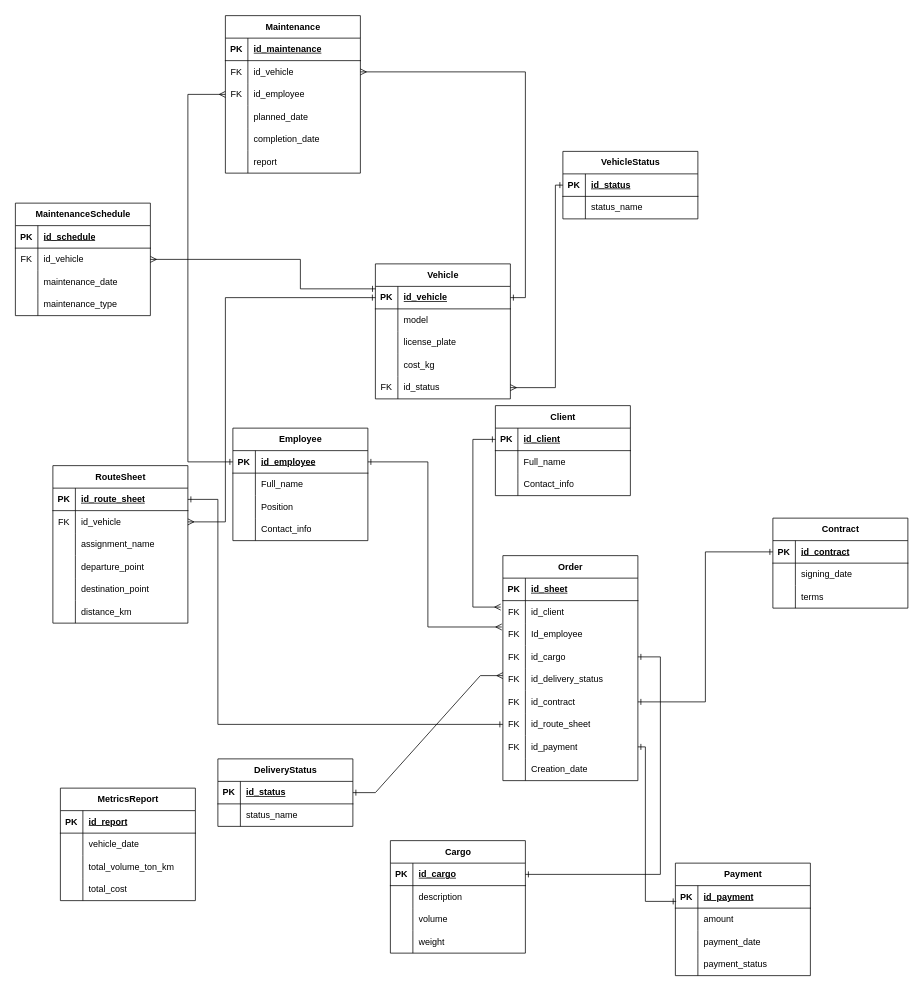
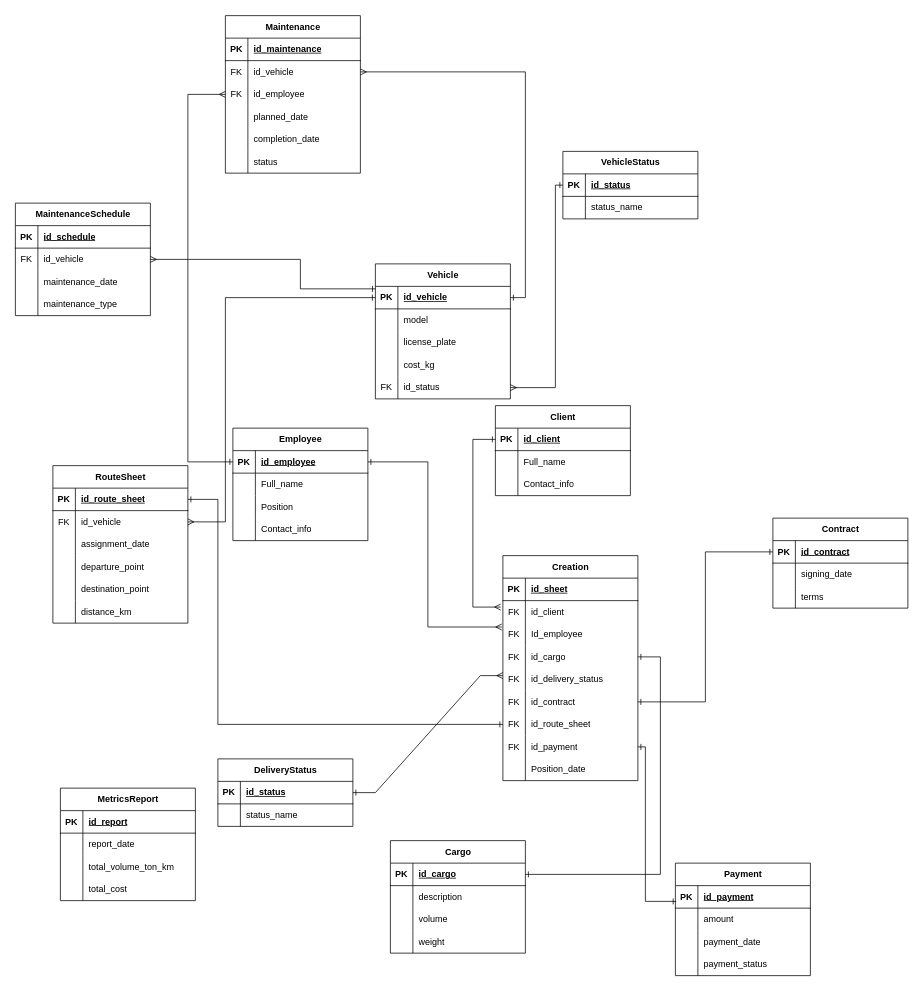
- <mxCell id="127" value="report" style="shape=partialRectangle;connectable=0;fillColor=none;top=0;left=0;bottom=0;right=0;align=left;spacingLeft=6;overflow=hidden;whiteSpace=wrap;html=1;" vertex="1" parent="125"><mxGeometry x="30" width="150" height="30" as="geometry"><mxRectangle width="150" height="30" as="alternateBounds" /></mxGeometry></mxCell>
+ <mxCell id="127" value="status" style="shape=partialRectangle;connectable=0;fillColor=none;top=0;left=0;bottom=0;right=0;align=left;spacingLeft=6;overflow=hidden;whiteSpace=wrap;html=1;" vertex="1" parent="125"><mxGeometry x="30" width="150" height="30" as="geometry"><mxRectangle width="150" height="30" as="alternateBounds" /></mxGeometry></mxCell>
- <mxCell id="173" value="assignment_name" style="shape=partialRectangle;connectable=0;fillColor=none;top=0;left=0;bottom=0;right=0;align=left;spacingLeft=6;overflow=hidden;whiteSpace=wrap;html=1;" vertex="1" parent="171"><mxGeometry x="30" width="150" height="30" as="geometry"><mxRectangle width="150" height="30" as="alternateBounds" /></mxGeometry></mxCell>
+ <mxCell id="173" value="assignment_date" style="shape=partialRectangle;connectable=0;fillColor=none;top=0;left=0;bottom=0;right=0;align=left;spacingLeft=6;overflow=hidden;whiteSpace=wrap;html=1;" vertex="1" parent="171"><mxGeometry x="30" width="150" height="30" as="geometry"><mxRectangle width="150" height="30" as="alternateBounds" /></mxGeometry></mxCell>
- <mxCell id="12" value="Order" style="shape=table;startSize=30;container=1;collapsible=1;childLayout=tableLayout;fixedRows=1;rowLines=0;fontStyle=1;align=center;resizeLast=1;html=1;" vertex="1" parent="1"><mxGeometry x="670" y="740" width="180" height="300" as="geometry" /></mxCell>
+ <mxCell id="12" value="Creation" style="shape=table;startSize=30;container=1;collapsible=1;childLayout=tableLayout;fixedRows=1;rowLines=0;fontStyle=1;align=center;resizeLast=1;html=1;" vertex="1" parent="1"><mxGeometry x="670" y="740" width="180" height="300" as="geometry" /></mxCell>
- <mxCell id="39" value="Creation_date" style="shape=partialRectangle;connectable=0;fillColor=none;top=0;left=0;bottom=0;right=0;align=left;spacingLeft=6;overflow=hidden;whiteSpace=wrap;html=1;" vertex="1" parent="37"><mxGeometry x="30" width="150" height="30" as="geometry"><mxRectangle width="150" height="30" as="alternateBounds" /></mxGeometry></mxCell>
+ <mxCell id="39" value="Position_date" style="shape=partialRectangle;connectable=0;fillColor=none;top=0;left=0;bottom=0;right=0;align=left;spacingLeft=6;overflow=hidden;whiteSpace=wrap;html=1;" vertex="1" parent="37"><mxGeometry x="30" width="150" height="30" as="geometry"><mxRectangle width="150" height="30" as="alternateBounds" /></mxGeometry></mxCell>
- <mxCell id="89" value="vehicle_date" style="shape=partialRectangle;connectable=0;fillColor=none;top=0;left=0;bottom=0;right=0;align=left;spacingLeft=6;overflow=hidden;whiteSpace=wrap;html=1;" vertex="1" parent="87"><mxGeometry x="30" width="150" height="30" as="geometry"><mxRectangle width="150" height="30" as="alternateBounds" /></mxGeometry></mxCell>
+ <mxCell id="89" value="report_date" style="shape=partialRectangle;connectable=0;fillColor=none;top=0;left=0;bottom=0;right=0;align=left;spacingLeft=6;overflow=hidden;whiteSpace=wrap;html=1;" vertex="1" parent="87"><mxGeometry x="30" width="150" height="30" as="geometry"><mxRectangle width="150" height="30" as="alternateBounds" /></mxGeometry></mxCell>
